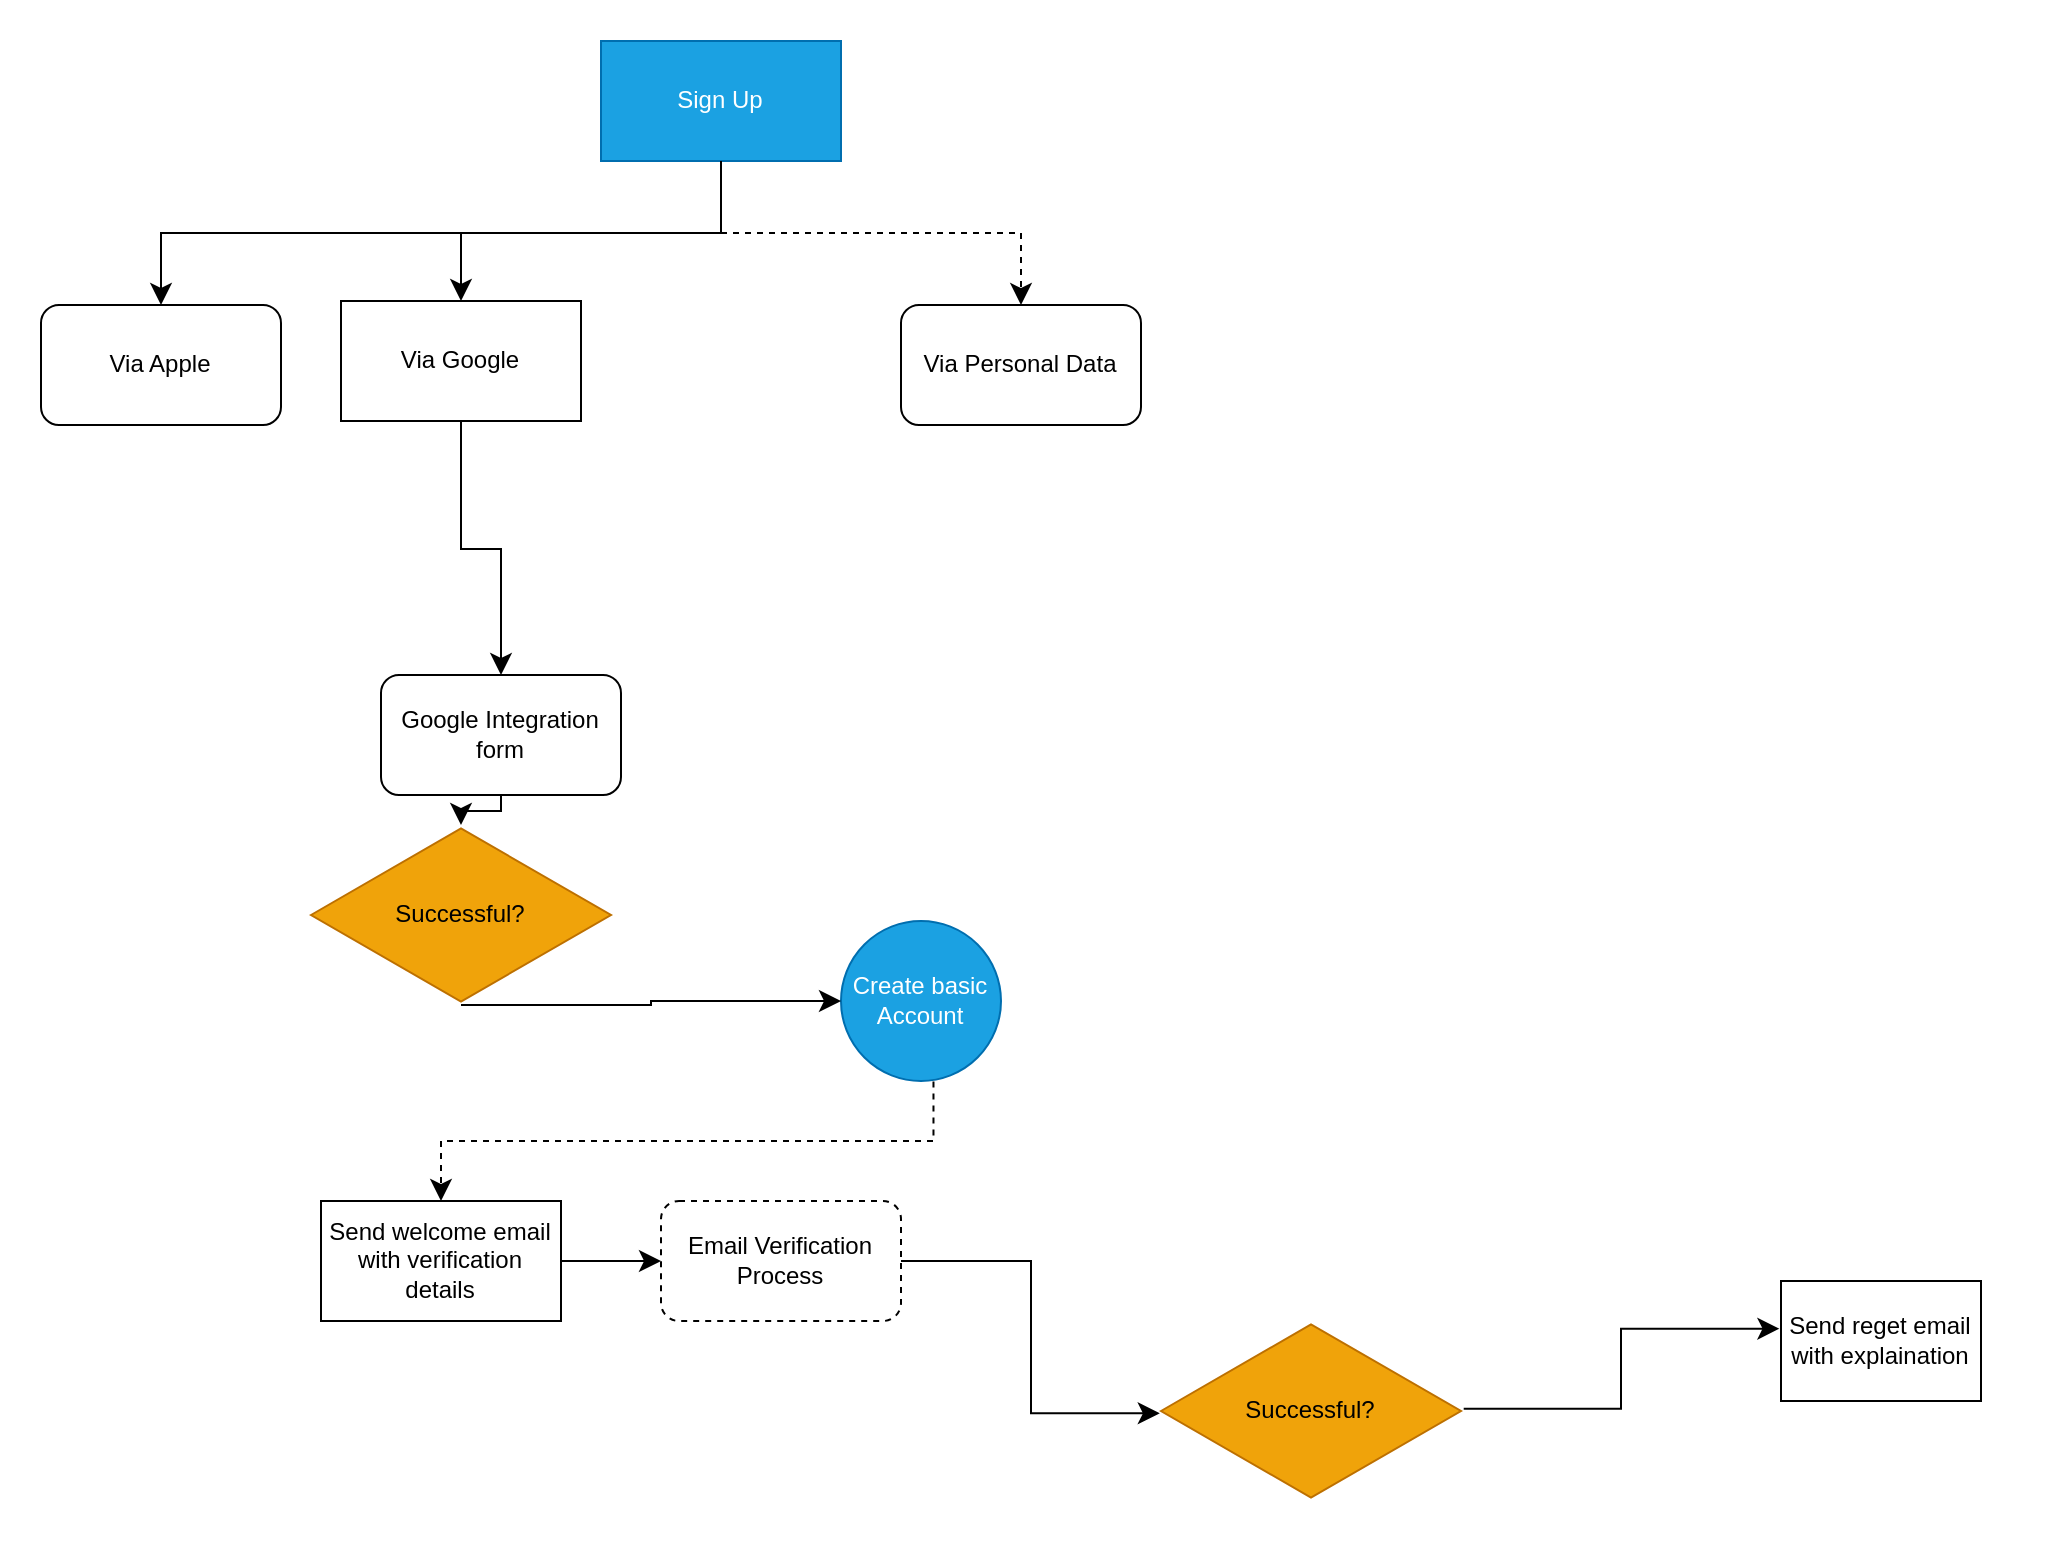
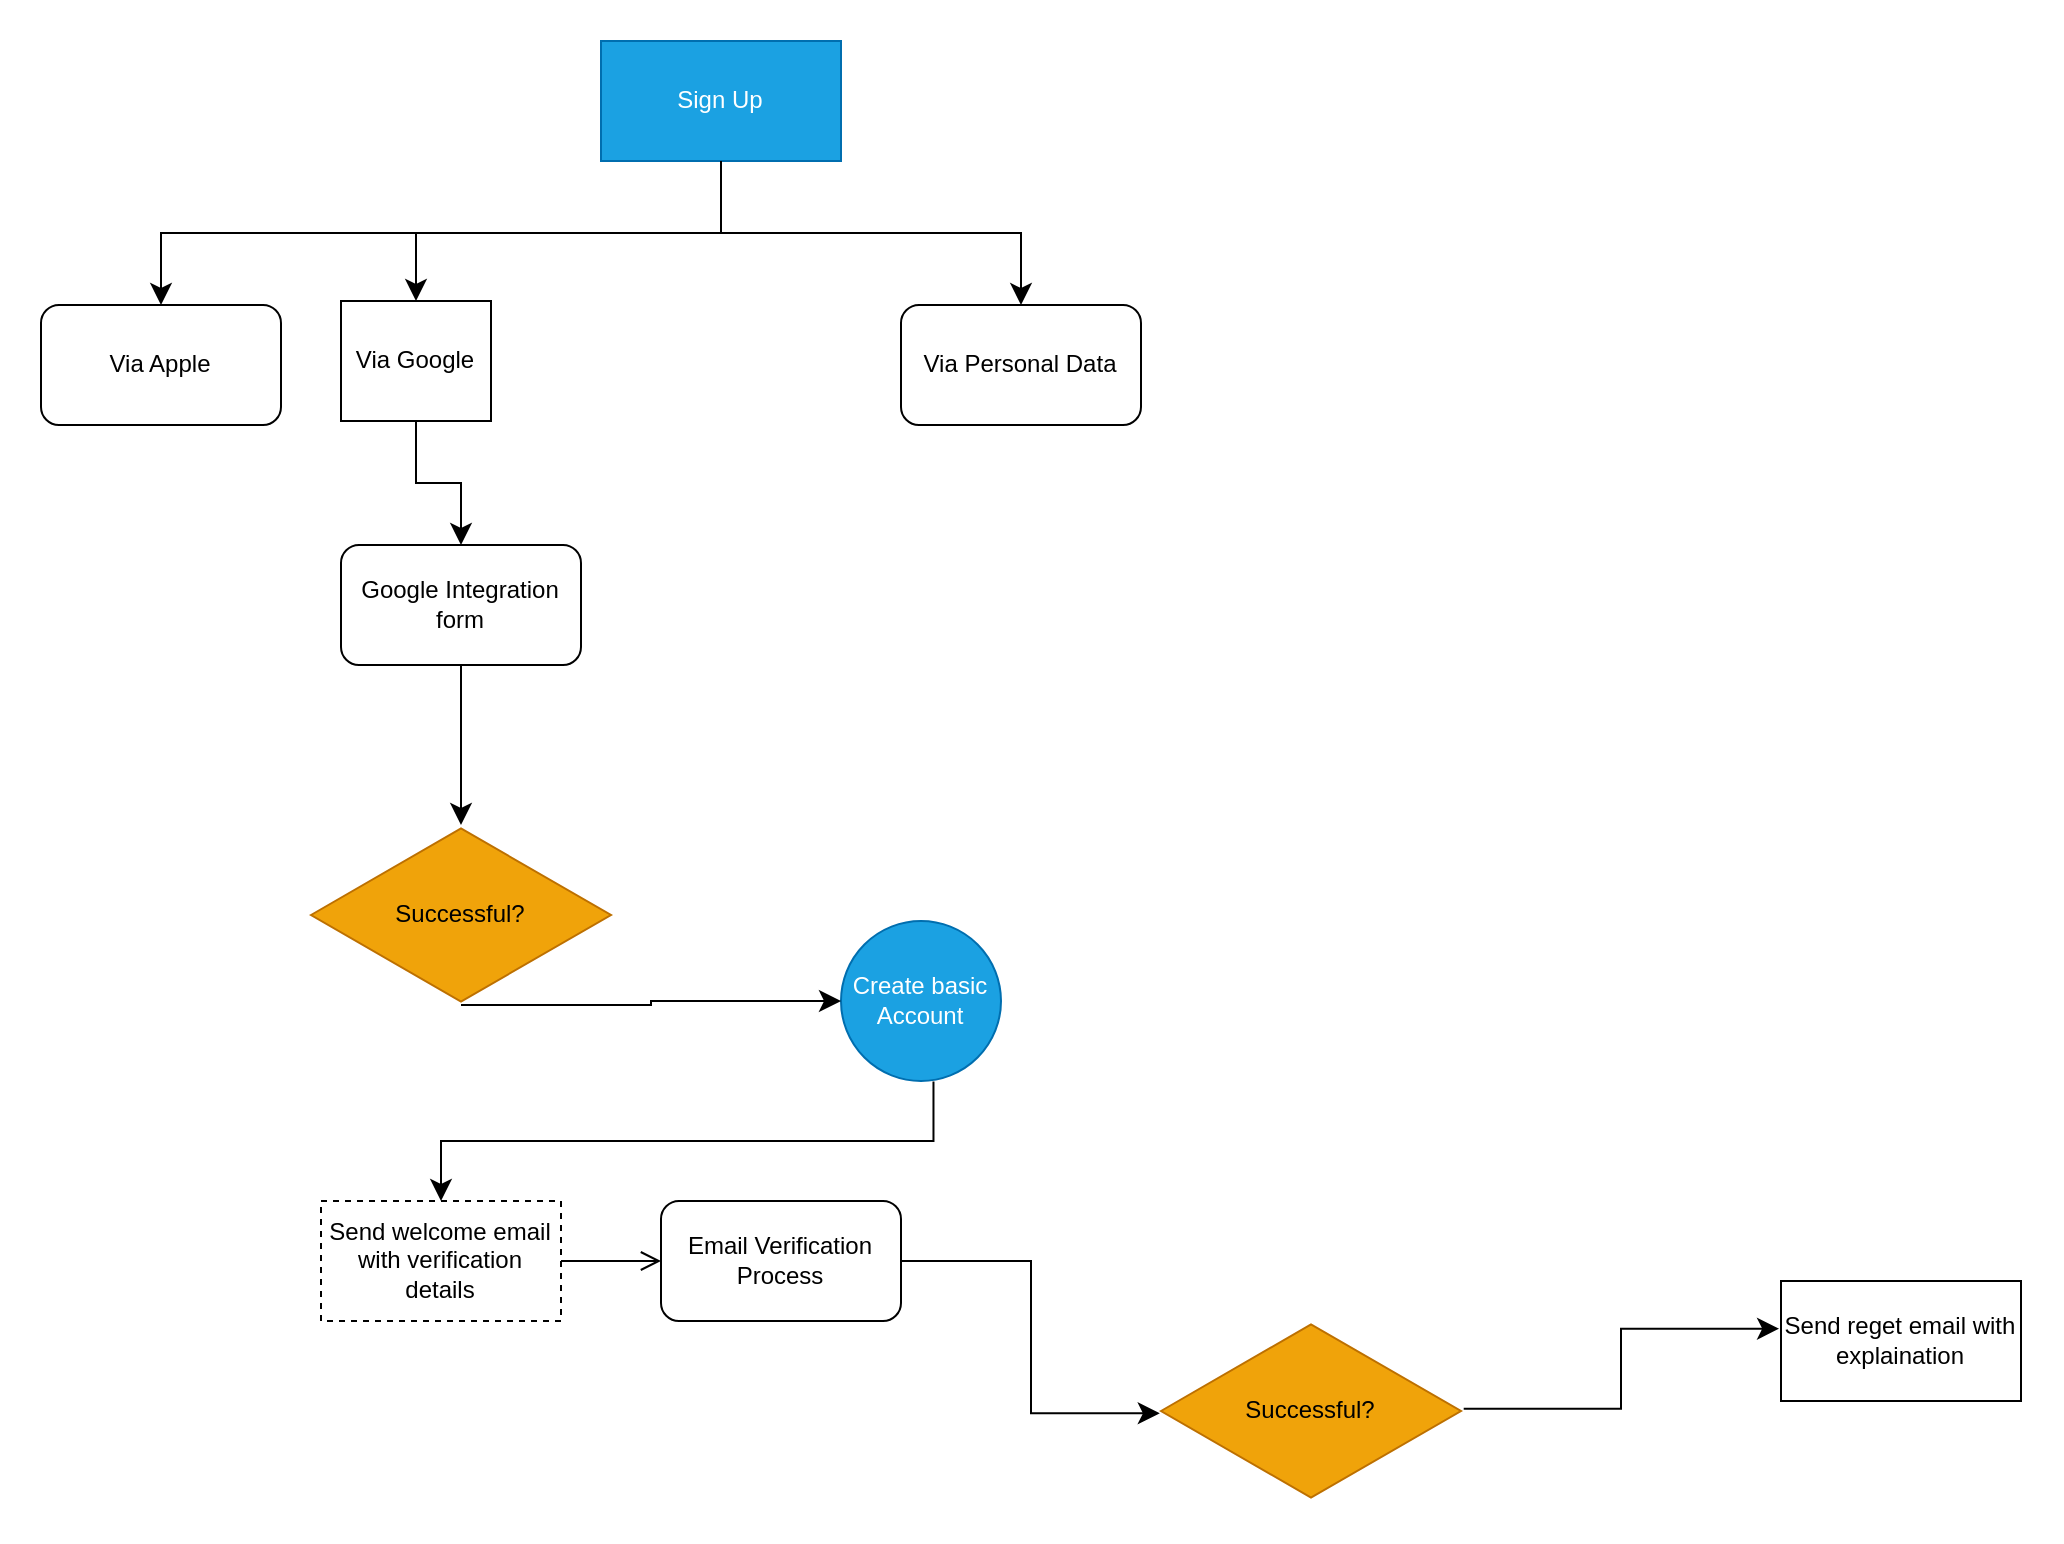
- <mxCell id="6" value="" style="edgeStyle=elbowEdgeStyle;elbow=vertical;endArrow=classic;html=1;curved=0;rounded=0;endSize=8;startSize=8;entryX=0.5;entryY=0;entryDx=0;entryDy=0;exitX=0.5;exitY=1;exitDx=0;exitDy=0;dashed=1;" edge="1" parent="1" source="2" target="5"><mxGeometry width="50" height="50" relative="1" as="geometry"><mxPoint x="460" y="62" as="sourcePoint" /><mxPoint x="470" y="12" as="targetPoint" /></mxGeometry></mxCell>
+ <mxCell id="6" value="" style="edgeStyle=elbowEdgeStyle;elbow=vertical;endArrow=classic;html=1;curved=0;rounded=0;endSize=8;startSize=8;entryX=0.5;entryY=0;entryDx=0;entryDy=0;exitX=0.5;exitY=1;exitDx=0;exitDy=0;" edge="1" parent="1" source="2" target="5"><mxGeometry width="50" height="50" relative="1" as="geometry"><mxPoint x="460" y="62" as="sourcePoint" /><mxPoint x="470" y="12" as="targetPoint" /></mxGeometry></mxCell>
- <mxCell id="3" value="Via Google" style="rounded=0;whiteSpace=wrap;html=1;gradientColor=none;" vertex="1" parent="1"><mxGeometry x="170" y="150" width="120" height="60" as="geometry" /></mxCell>
+ <mxCell id="3" value="Via Google" style="rounded=0;whiteSpace=wrap;html=1;gradientColor=none;" vertex="1" parent="1"><mxGeometry x="170" y="150" width="75" height="60" as="geometry" /></mxCell>
- <mxCell id="8" value="Google Integration form" style="rounded=1;whiteSpace=wrap;html=1;gradientColor=none;" vertex="1" parent="1"><mxGeometry x="190" y="337" width="120" height="60" as="geometry" /></mxCell>
+ <mxCell id="8" value="Google Integration form" style="rounded=1;whiteSpace=wrap;html=1;gradientColor=none;" vertex="1" parent="1"><mxGeometry x="170" y="272" width="120" height="60" as="geometry" /></mxCell>
- <mxCell id="15" value="" style="edgeStyle=elbowEdgeStyle;elbow=vertical;endArrow=classic;html=1;curved=0;rounded=0;endSize=8;startSize=8;exitX=0.578;exitY=1.003;exitDx=0;exitDy=0;exitPerimeter=0;entryX=0.5;entryY=0;entryDx=0;entryDy=0;dashed=1;" edge="1" parent="1" source="12" target="14"><mxGeometry width="50" height="50" relative="1" as="geometry"><mxPoint x="356" y="690" as="sourcePoint" /><mxPoint x="406" y="640" as="targetPoint" /></mxGeometry></mxCell>
+ <mxCell id="15" value="" style="edgeStyle=elbowEdgeStyle;elbow=vertical;endArrow=classic;html=1;curved=0;rounded=0;endSize=8;startSize=8;exitX=0.578;exitY=1.003;exitDx=0;exitDy=0;exitPerimeter=0;entryX=0.5;entryY=0;entryDx=0;entryDy=0;" edge="1" parent="1" source="12" target="14"><mxGeometry width="50" height="50" relative="1" as="geometry"><mxPoint x="356" y="690" as="sourcePoint" /><mxPoint x="406" y="640" as="targetPoint" /></mxGeometry></mxCell>
- <mxCell id="14" value="Send welcome email with verification details" style="rounded=0;whiteSpace=wrap;html=1;gradientColor=none;" vertex="1" parent="1"><mxGeometry x="160" y="600" width="120" height="60" as="geometry" /></mxCell>
+ <mxCell id="14" value="Send welcome email with verification details" style="rounded=0;whiteSpace=wrap;html=1;gradientColor=none;dashed=1;" vertex="1" parent="1"><mxGeometry x="160" y="600" width="120" height="60" as="geometry" /></mxCell>
- <mxCell id="20" value="" style="edgeStyle=elbowEdgeStyle;elbow=horizontal;endArrow=classic;html=1;curved=0;rounded=0;endSize=8;startSize=8;entryX=0;entryY=0.5;entryDx=0;entryDy=0;" edge="1" parent="1" source="14" target="17"><mxGeometry width="50" height="50" relative="1" as="geometry"><mxPoint x="820" y="530" as="sourcePoint" /><mxPoint x="600" y="690" as="targetPoint" /></mxGeometry></mxCell>
+ <mxCell id="20" value="" style="edgeStyle=elbowEdgeStyle;elbow=horizontal;endArrow=open;html=1;curved=0;rounded=0;endSize=8;startSize=8;entryX=0;entryY=0.5;entryDx=0;entryDy=0;" edge="1" parent="1" source="14" target="17"><mxGeometry width="50" height="50" relative="1" as="geometry"><mxPoint x="820" y="530" as="sourcePoint" /><mxPoint x="600" y="690" as="targetPoint" /></mxGeometry></mxCell>
- <mxCell id="17" value="Email Verification Process" style="rounded=1;whiteSpace=wrap;html=1;gradientColor=none;dashed=1;" vertex="1" parent="1"><mxGeometry x="330" y="600" width="120" height="60" as="geometry" /></mxCell>
+ <mxCell id="17" value="Email Verification Process" style="rounded=1;whiteSpace=wrap;html=1;gradientColor=none;" vertex="1" parent="1"><mxGeometry x="330" y="600" width="120" height="60" as="geometry" /></mxCell>
- <mxCell id="19" value="Send reget email with explaination" style="rounded=0;whiteSpace=wrap;html=1;gradientColor=none;" vertex="1" parent="1"><mxGeometry x="890" y="640" width="100" height="60" as="geometry" /></mxCell>
+ <mxCell id="19" value="Send reget email with explaination" style="rounded=0;whiteSpace=wrap;html=1;gradientColor=none;" vertex="1" parent="1"><mxGeometry x="890" y="640" width="120" height="60" as="geometry" /></mxCell>
